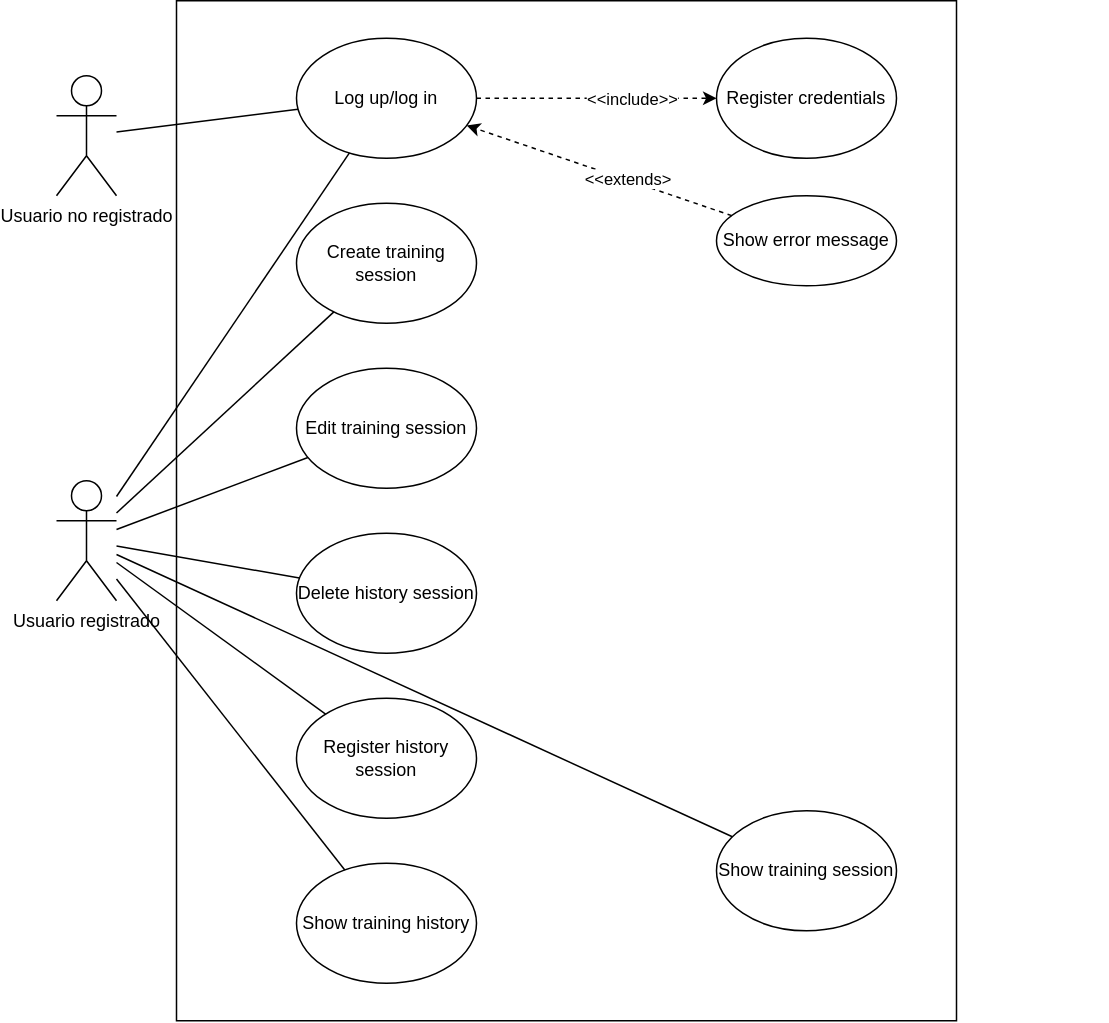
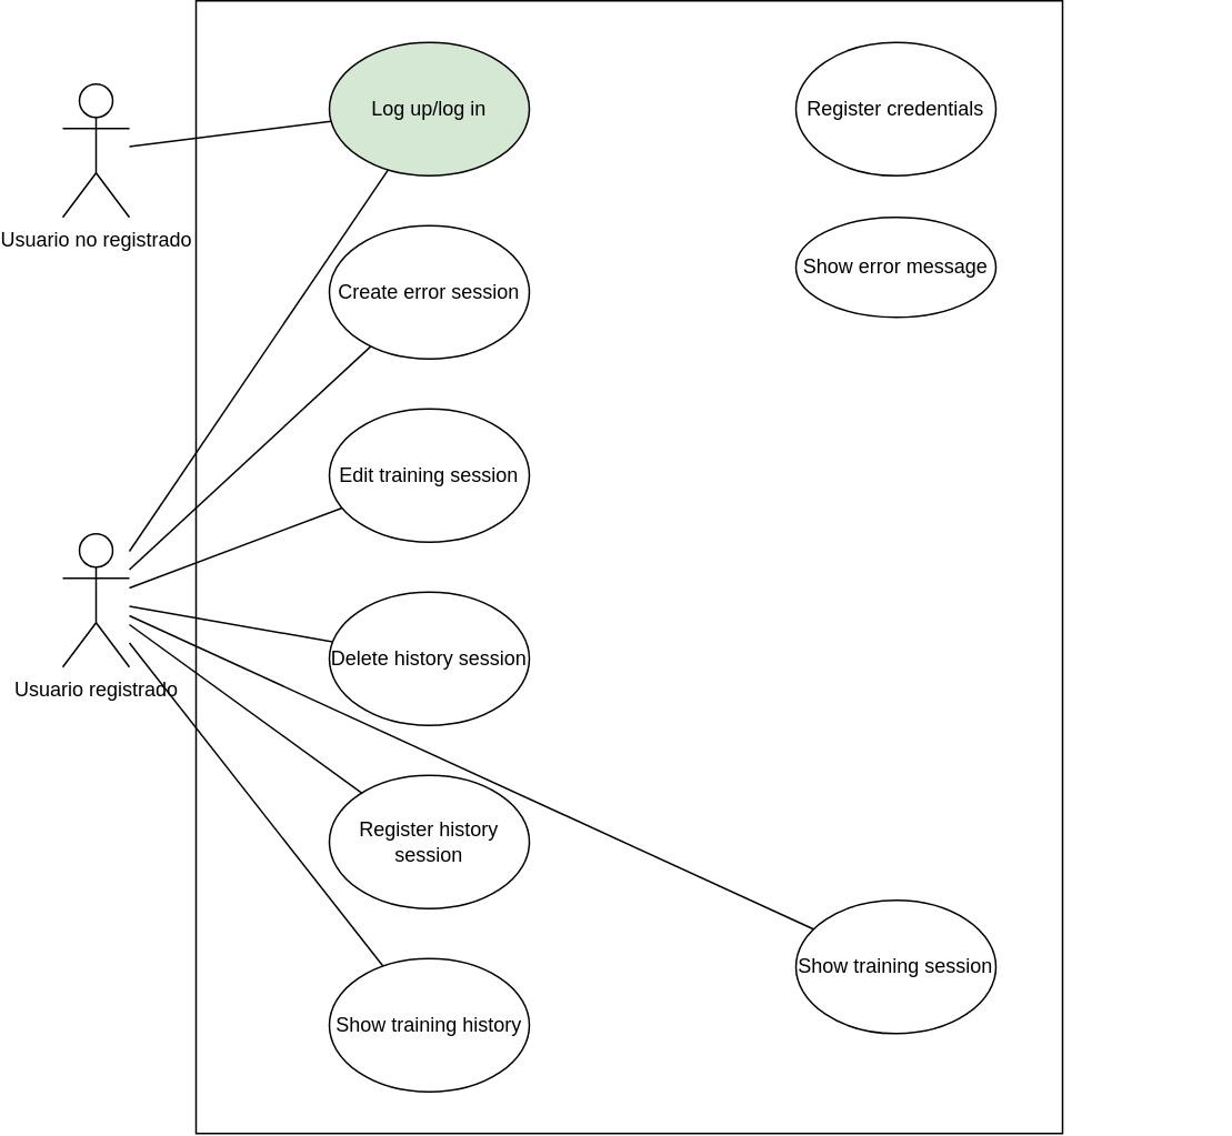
- <mxCell id="5" value="Log up/log in" style="ellipse;whiteSpace=wrap;html=1;" vertex="1" parent="1"><mxGeometry x="180" y="20" width="120" height="80" as="geometry" /></mxCell>
+ <mxCell id="5" value="Log up/log in" style="ellipse;whiteSpace=wrap;html=1;fillColor=#d5e8d4;" vertex="1" parent="1"><mxGeometry x="180" y="20" width="120" height="80" as="geometry" /></mxCell>
- <mxCell id="15" value="" style="endArrow=classic;html=1;rounded=0;dashed=1;" edge="1" parent="1" source="5" target="13"><mxGeometry width="50" height="50" relative="1" as="geometry"><mxPoint x="400" y="745" as="sourcePoint" /><mxPoint x="450" y="695" as="targetPoint" /></mxGeometry></mxCell>
- <mxCell id="16" value="&amp;lt;&amp;lt;include&amp;gt;&amp;gt;" style="edgeLabel;html=1;align=center;verticalAlign=middle;resizable=0;points=[];" vertex="1" connectable="0" parent="15"><mxGeometry x="0.283" relative="1" as="geometry"><mxPoint as="offset" /></mxGeometry></mxCell>
- <mxCell id="17" value="" style="endArrow=classic;html=1;rounded=0;dashed=1;" edge="1" parent="1" source="14" target="5"><mxGeometry width="50" height="50" relative="1" as="geometry"><mxPoint x="290.004" y="704.997" as="sourcePoint" /><mxPoint x="539.971" y="778.077" as="targetPoint" /></mxGeometry></mxCell>
- <mxCell id="18" value="&amp;lt;&amp;lt;extends&amp;gt;" style="edgeLabel;html=1;align=center;verticalAlign=middle;resizable=0;points=[];" vertex="1" connectable="0" parent="17"><mxGeometry x="-0.206" y="-1" relative="1" as="geometry"><mxPoint as="offset" /></mxGeometry></mxCell>
- <mxCell id="8" value="Create training session" style="ellipse;whiteSpace=wrap;html=1;" vertex="1" parent="1"><mxGeometry x="180" y="130" width="120" height="80" as="geometry" /></mxCell>
+ <mxCell id="8" value="Create error session" style="ellipse;whiteSpace=wrap;html=1;" vertex="1" parent="1"><mxGeometry x="180" y="130" width="120" height="80" as="geometry" /></mxCell>
